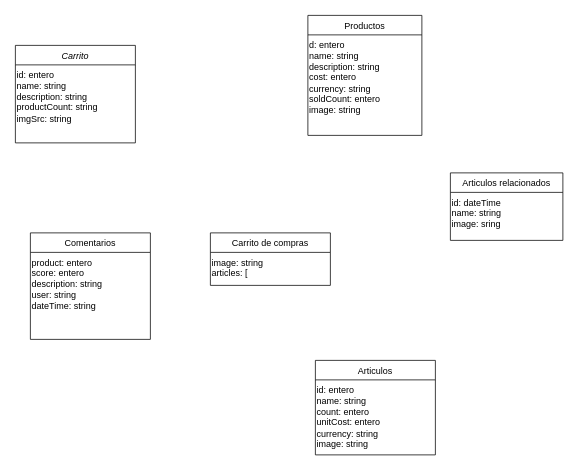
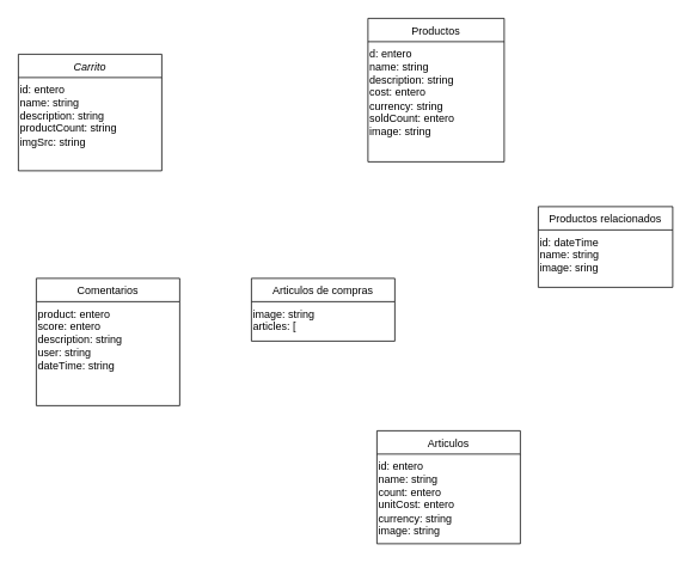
- <mxCell id="13" value="Articulos relacionados&#10;" style="swimlane;fontStyle=0;align=center;verticalAlign=top;childLayout=stackLayout;horizontal=1;startSize=26;horizontalStack=0;resizeParent=1;resizeLast=0;collapsible=1;marginBottom=0;rounded=0;shadow=0;strokeWidth=1;" vertex="1" parent="1"><mxGeometry x="600" y="230" width="150" height="90" as="geometry"><mxRectangle x="550" y="140" width="160" height="26" as="alternateBounds" /></mxGeometry></mxCell>
+ <mxCell id="13" value="Productos relacionados&#10;" style="swimlane;fontStyle=0;align=center;verticalAlign=top;childLayout=stackLayout;horizontal=1;startSize=26;horizontalStack=0;resizeParent=1;resizeLast=0;collapsible=1;marginBottom=0;rounded=0;shadow=0;strokeWidth=1;" vertex="1" parent="1"><mxGeometry x="600" y="230" width="150" height="90" as="geometry"><mxRectangle x="550" y="140" width="160" height="26" as="alternateBounds" /></mxGeometry></mxCell>
- <mxCell id="7" value="Carrito de compras" style="swimlane;fontStyle=0;align=center;verticalAlign=top;childLayout=stackLayout;horizontal=1;startSize=26;horizontalStack=0;resizeParent=1;resizeLast=0;collapsible=1;marginBottom=0;rounded=0;shadow=0;strokeWidth=1;" parent="1" vertex="1"><mxGeometry x="280" y="310" width="160" height="70" as="geometry"><mxRectangle x="340" y="380" width="170" height="26" as="alternateBounds" /></mxGeometry></mxCell>
+ <mxCell id="7" value="Articulos de compras" style="swimlane;fontStyle=0;align=center;verticalAlign=top;childLayout=stackLayout;horizontal=1;startSize=26;horizontalStack=0;resizeParent=1;resizeLast=0;collapsible=1;marginBottom=0;rounded=0;shadow=0;strokeWidth=1;" parent="1" vertex="1"><mxGeometry x="280" y="310" width="160" height="70" as="geometry"><mxRectangle x="340" y="380" width="170" height="26" as="alternateBounds" /></mxGeometry></mxCell>
